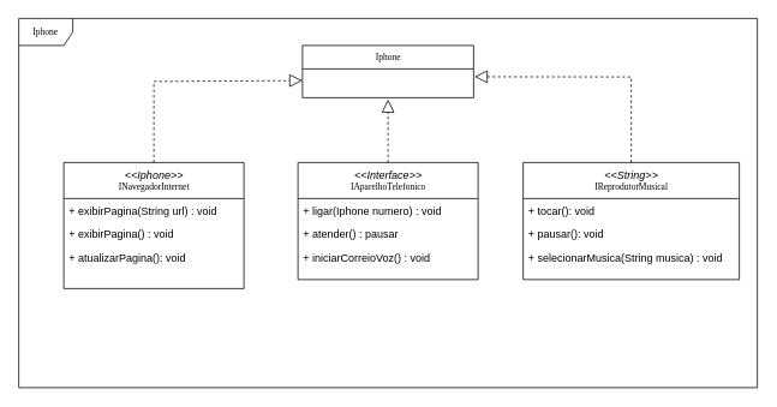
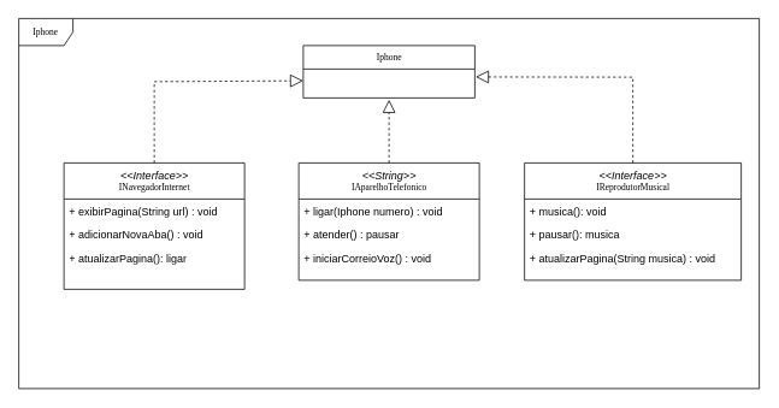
- <mxCell id="12" value="&lt;i style=&quot;font-family: Helvetica; font-size: 12px;&quot;&gt;&amp;lt;&amp;lt;Iphone&amp;gt;&amp;gt;&lt;/i&gt;&lt;br style=&quot;font-family: Helvetica; font-size: 12px;&quot;&gt;&lt;div&gt;&lt;span style=&quot;background-color: initial;&quot;&gt;INavegadorInternet&lt;/span&gt;&lt;br&gt;&lt;/div&gt;" style="swimlane;html=1;fontStyle=0;childLayout=stackLayout;horizontal=1;startSize=40;fillColor=none;horizontalStack=0;resizeParent=1;resizeLast=0;collapsible=1;marginBottom=0;swimlaneFillColor=#ffffff;rounded=0;shadow=0;comic=0;labelBackgroundColor=none;strokeWidth=1;fontFamily=Verdana;fontSize=10;align=center;" vertex="1" parent="1"><mxGeometry x="70" y="180" width="200" height="140" as="geometry" /></mxCell>
+ <mxCell id="12" value="&lt;i style=&quot;font-family: Helvetica; font-size: 12px;&quot;&gt;&amp;lt;&amp;lt;Interface&amp;gt;&amp;gt;&lt;/i&gt;&lt;br style=&quot;font-family: Helvetica; font-size: 12px;&quot;&gt;&lt;div&gt;&lt;span style=&quot;background-color: initial;&quot;&gt;INavegadorInternet&lt;/span&gt;&lt;br&gt;&lt;/div&gt;" style="swimlane;html=1;fontStyle=0;childLayout=stackLayout;horizontal=1;startSize=40;fillColor=none;horizontalStack=0;resizeParent=1;resizeLast=0;collapsible=1;marginBottom=0;swimlaneFillColor=#ffffff;rounded=0;shadow=0;comic=0;labelBackgroundColor=none;strokeWidth=1;fontFamily=Verdana;fontSize=10;align=center;" vertex="1" parent="1"><mxGeometry x="70" y="180" width="200" height="140" as="geometry" /></mxCell>
- <mxCell id="8" value="&lt;i style=&quot;font-family: Helvetica; font-size: 12px;&quot;&gt;&amp;lt;&amp;lt;Interface&amp;gt;&amp;gt;&lt;/i&gt;&lt;br style=&quot;font-family: Helvetica; font-size: 12px;&quot;&gt;&lt;div&gt;IAparelhoTelefonico&lt;/div&gt;" style="swimlane;html=1;fontStyle=0;childLayout=stackLayout;horizontal=1;startSize=40;fillColor=none;horizontalStack=0;resizeParent=1;resizeLast=0;collapsible=1;marginBottom=0;swimlaneFillColor=#ffffff;rounded=0;shadow=0;comic=0;labelBackgroundColor=none;strokeWidth=1;fontFamily=Verdana;fontSize=10;align=center;" vertex="1" parent="1"><mxGeometry x="330" y="180" width="200" height="130" as="geometry" /></mxCell>
+ <mxCell id="8" value="&lt;i style=&quot;font-family: Helvetica; font-size: 12px;&quot;&gt;&amp;lt;&amp;lt;String&amp;gt;&amp;gt;&lt;/i&gt;&lt;br style=&quot;font-family: Helvetica; font-size: 12px;&quot;&gt;&lt;div&gt;IAparelhoTelefonico&lt;/div&gt;" style="swimlane;html=1;fontStyle=0;childLayout=stackLayout;horizontal=1;startSize=40;fillColor=none;horizontalStack=0;resizeParent=1;resizeLast=0;collapsible=1;marginBottom=0;swimlaneFillColor=#ffffff;rounded=0;shadow=0;comic=0;labelBackgroundColor=none;strokeWidth=1;fontFamily=Verdana;fontSize=10;align=center;" vertex="1" parent="1"><mxGeometry x="330" y="180" width="200" height="130" as="geometry" /></mxCell>
- <mxCell id="4" value="&lt;i style=&quot;font-family: Helvetica; font-size: 12px;&quot;&gt;&amp;lt;&amp;lt;String&amp;gt;&amp;gt;&lt;/i&gt;&lt;br style=&quot;font-family: Helvetica; font-size: 12px;&quot;&gt;IReprodutorMusical" style="swimlane;html=1;fontStyle=0;childLayout=stackLayout;horizontal=1;startSize=40;fillColor=none;horizontalStack=0;resizeParent=1;resizeLast=0;collapsible=1;marginBottom=0;swimlaneFillColor=#ffffff;rounded=0;shadow=0;comic=0;labelBackgroundColor=none;strokeWidth=1;fontFamily=Verdana;fontSize=10;align=center;" parent="1" vertex="1"><mxGeometry x="580" y="180" width="240" height="130" as="geometry" /></mxCell>
+ <mxCell id="4" value="&lt;i style=&quot;font-family: Helvetica; font-size: 12px;&quot;&gt;&amp;lt;&amp;lt;Interface&amp;gt;&amp;gt;&lt;/i&gt;&lt;br style=&quot;font-family: Helvetica; font-size: 12px;&quot;&gt;IReprodutorMusical" style="swimlane;html=1;fontStyle=0;childLayout=stackLayout;horizontal=1;startSize=40;fillColor=none;horizontalStack=0;resizeParent=1;resizeLast=0;collapsible=1;marginBottom=0;swimlaneFillColor=#ffffff;rounded=0;shadow=0;comic=0;labelBackgroundColor=none;strokeWidth=1;fontFamily=Verdana;fontSize=10;align=center;" parent="1" vertex="1"><mxGeometry x="580" y="180" width="240" height="130" as="geometry" /></mxCell>
- <mxCell id="5" value="+ tocar(): void" style="text;html=1;strokeColor=none;fillColor=none;align=left;verticalAlign=top;spacingLeft=4;spacingRight=4;whiteSpace=wrap;overflow=hidden;rotatable=0;points=[[0,0.5],[1,0.5]];portConstraint=eastwest;" parent="4" vertex="1"><mxGeometry y="40" width="240" height="26" as="geometry" /></mxCell>
+ <mxCell id="5" value="+ musica(): void" style="text;html=1;strokeColor=none;fillColor=none;align=left;verticalAlign=top;spacingLeft=4;spacingRight=4;whiteSpace=wrap;overflow=hidden;rotatable=0;points=[[0,0.5],[1,0.5]];portConstraint=eastwest;" parent="4" vertex="1"><mxGeometry y="40" width="240" height="26" as="geometry" /></mxCell>
- <mxCell id="14" value="+ exibirPagina() : void" style="text;html=1;strokeColor=none;fillColor=none;align=left;verticalAlign=top;spacingLeft=4;spacingRight=4;whiteSpace=wrap;overflow=hidden;rotatable=0;points=[[0,0.5],[1,0.5]];portConstraint=eastwest;" vertex="1" parent="12"><mxGeometry y="66" width="200" height="26" as="geometry" /></mxCell>
+ <mxCell id="14" value="+ adicionarNovaAba() : void" style="text;html=1;strokeColor=none;fillColor=none;align=left;verticalAlign=top;spacingLeft=4;spacingRight=4;whiteSpace=wrap;overflow=hidden;rotatable=0;points=[[0,0.5],[1,0.5]];portConstraint=eastwest;" vertex="1" parent="12"><mxGeometry y="66" width="200" height="26" as="geometry" /></mxCell>
- <mxCell id="6" value="+ pausar(): void" style="text;html=1;strokeColor=none;fillColor=none;align=left;verticalAlign=top;spacingLeft=4;spacingRight=4;whiteSpace=wrap;overflow=hidden;rotatable=0;points=[[0,0.5],[1,0.5]];portConstraint=eastwest;" parent="4" vertex="1"><mxGeometry y="66" width="240" height="26" as="geometry" /></mxCell>
+ <mxCell id="6" value="+ pausar(): musica" style="text;html=1;strokeColor=none;fillColor=none;align=left;verticalAlign=top;spacingLeft=4;spacingRight=4;whiteSpace=wrap;overflow=hidden;rotatable=0;points=[[0,0.5],[1,0.5]];portConstraint=eastwest;" parent="4" vertex="1"><mxGeometry y="66" width="240" height="26" as="geometry" /></mxCell>
- <mxCell id="15" value="+ atualizarPagina&lt;span style=&quot;background-color: initial;&quot;&gt;(): void&lt;/span&gt;" style="text;html=1;strokeColor=none;fillColor=none;align=left;verticalAlign=top;spacingLeft=4;spacingRight=4;whiteSpace=wrap;overflow=hidden;rotatable=0;points=[[0,0.5],[1,0.5]];portConstraint=eastwest;" vertex="1" parent="12"><mxGeometry y="92" width="200" height="26" as="geometry" /></mxCell>
+ <mxCell id="15" value="+ atualizarPagina&lt;span style=&quot;background-color: initial;&quot;&gt;(): ligar&lt;/span&gt;" style="text;html=1;strokeColor=none;fillColor=none;align=left;verticalAlign=top;spacingLeft=4;spacingRight=4;whiteSpace=wrap;overflow=hidden;rotatable=0;points=[[0,0.5],[1,0.5]];portConstraint=eastwest;" vertex="1" parent="12"><mxGeometry y="92" width="200" height="26" as="geometry" /></mxCell>
- <mxCell id="7" value="+&amp;nbsp;&lt;span style=&quot;background-color: initial;&quot;&gt;selecionarMusica(String musica) : void&lt;/span&gt;&lt;div&gt;&lt;span style=&quot;background-color: initial;&quot;&gt;&lt;br&gt;&lt;/span&gt;&lt;/div&gt;" style="text;html=1;strokeColor=none;fillColor=none;align=left;verticalAlign=top;spacingLeft=4;spacingRight=4;whiteSpace=wrap;overflow=hidden;rotatable=0;points=[[0,0.5],[1,0.5]];portConstraint=eastwest;" parent="4" vertex="1"><mxGeometry y="92" width="240" height="26" as="geometry" /></mxCell>
+ <mxCell id="7" value="+&amp;nbsp;&lt;span style=&quot;background-color: initial;&quot;&gt;atualizarPagina(String musica) : void&lt;/span&gt;&lt;div&gt;&lt;span style=&quot;background-color: initial;&quot;&gt;&lt;br&gt;&lt;/span&gt;&lt;/div&gt;" style="text;html=1;strokeColor=none;fillColor=none;align=left;verticalAlign=top;spacingLeft=4;spacingRight=4;whiteSpace=wrap;overflow=hidden;rotatable=0;points=[[0,0.5],[1,0.5]];portConstraint=eastwest;" parent="4" vertex="1"><mxGeometry y="92" width="240" height="26" as="geometry" /></mxCell>
